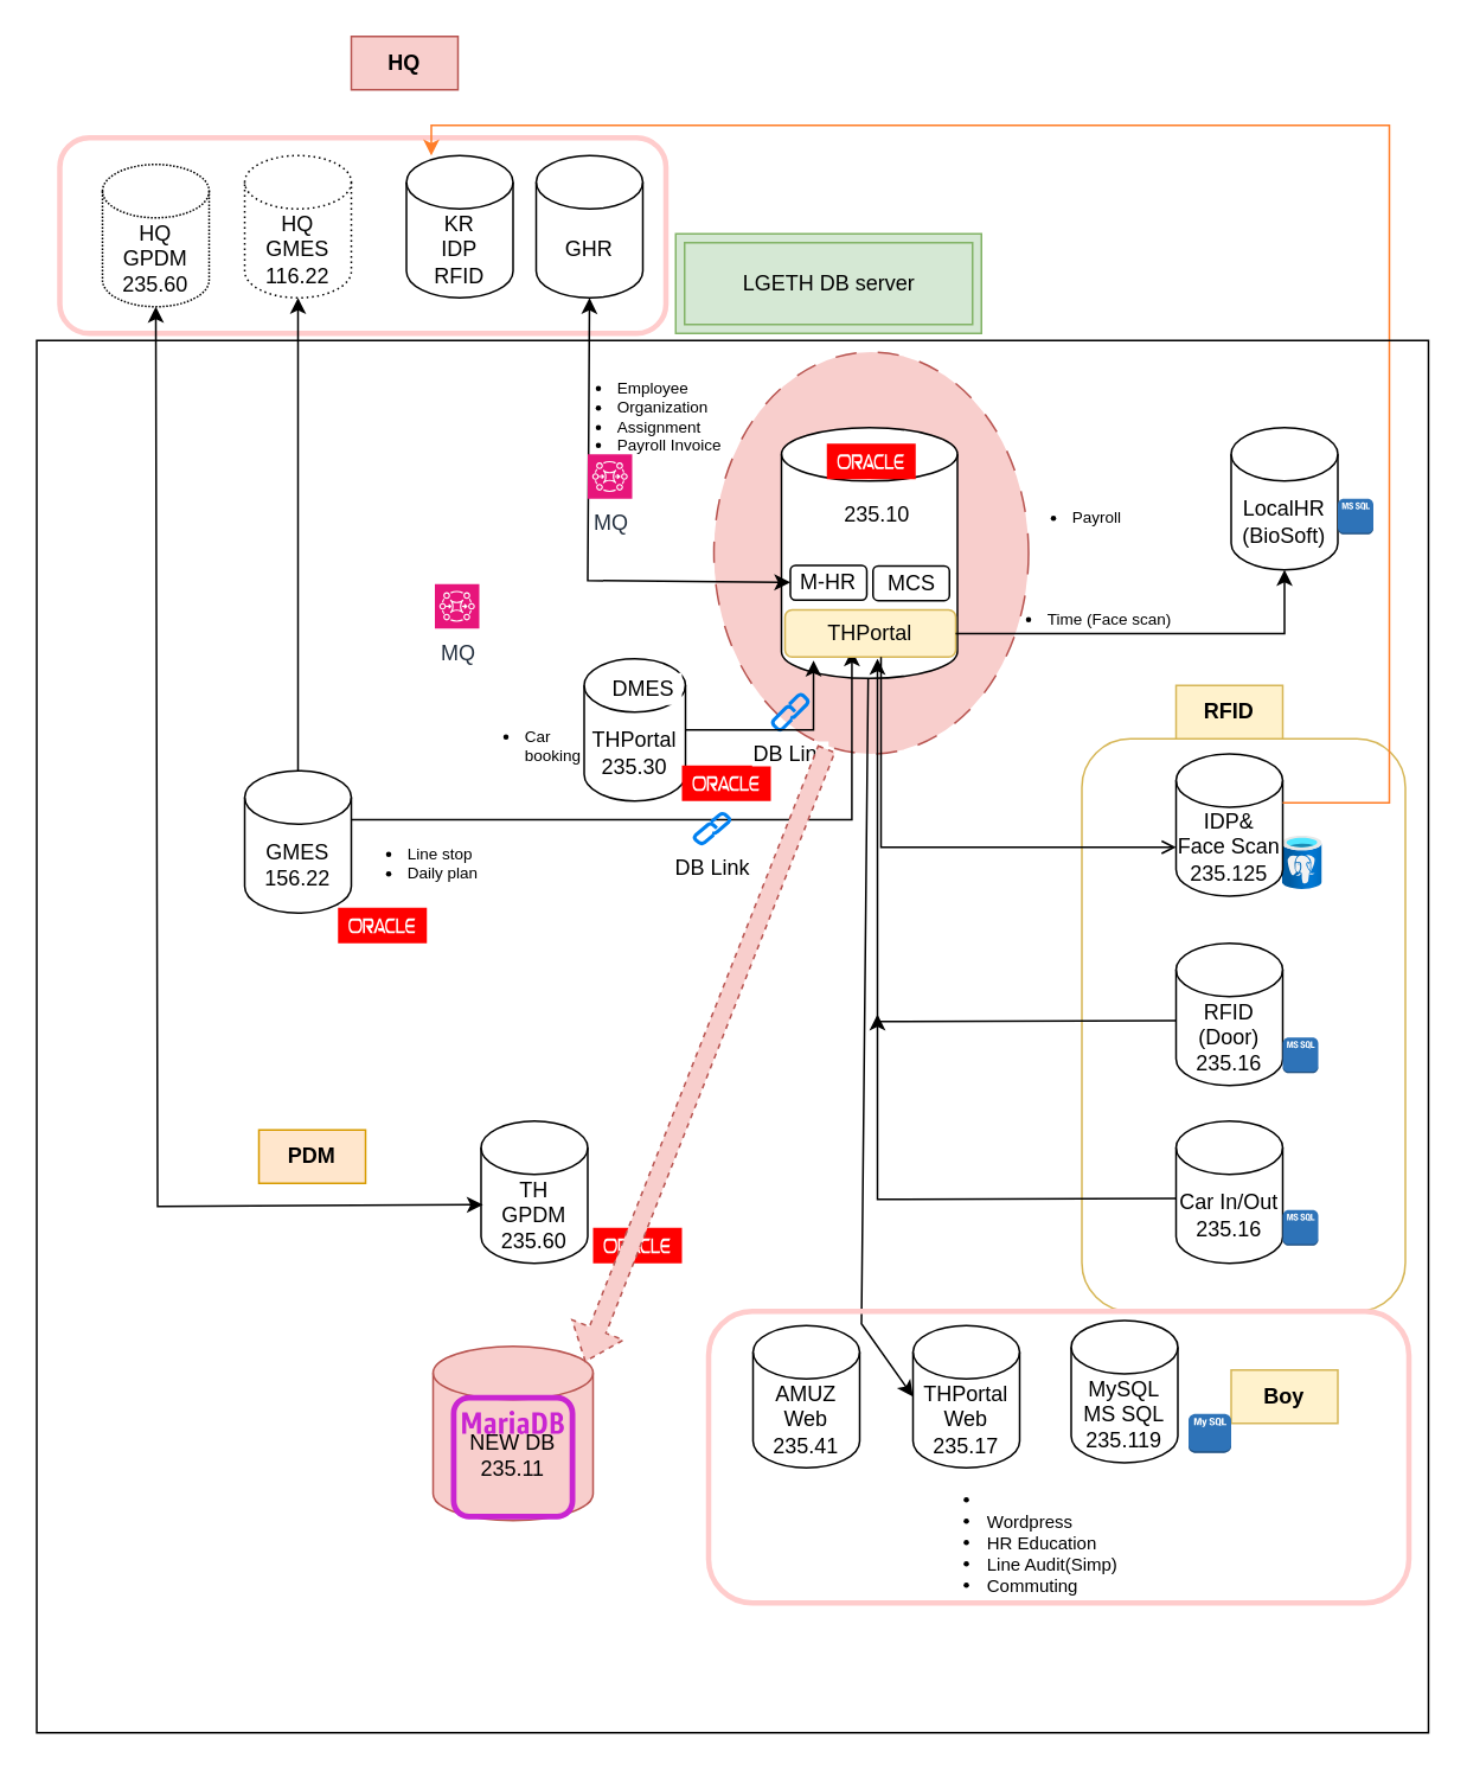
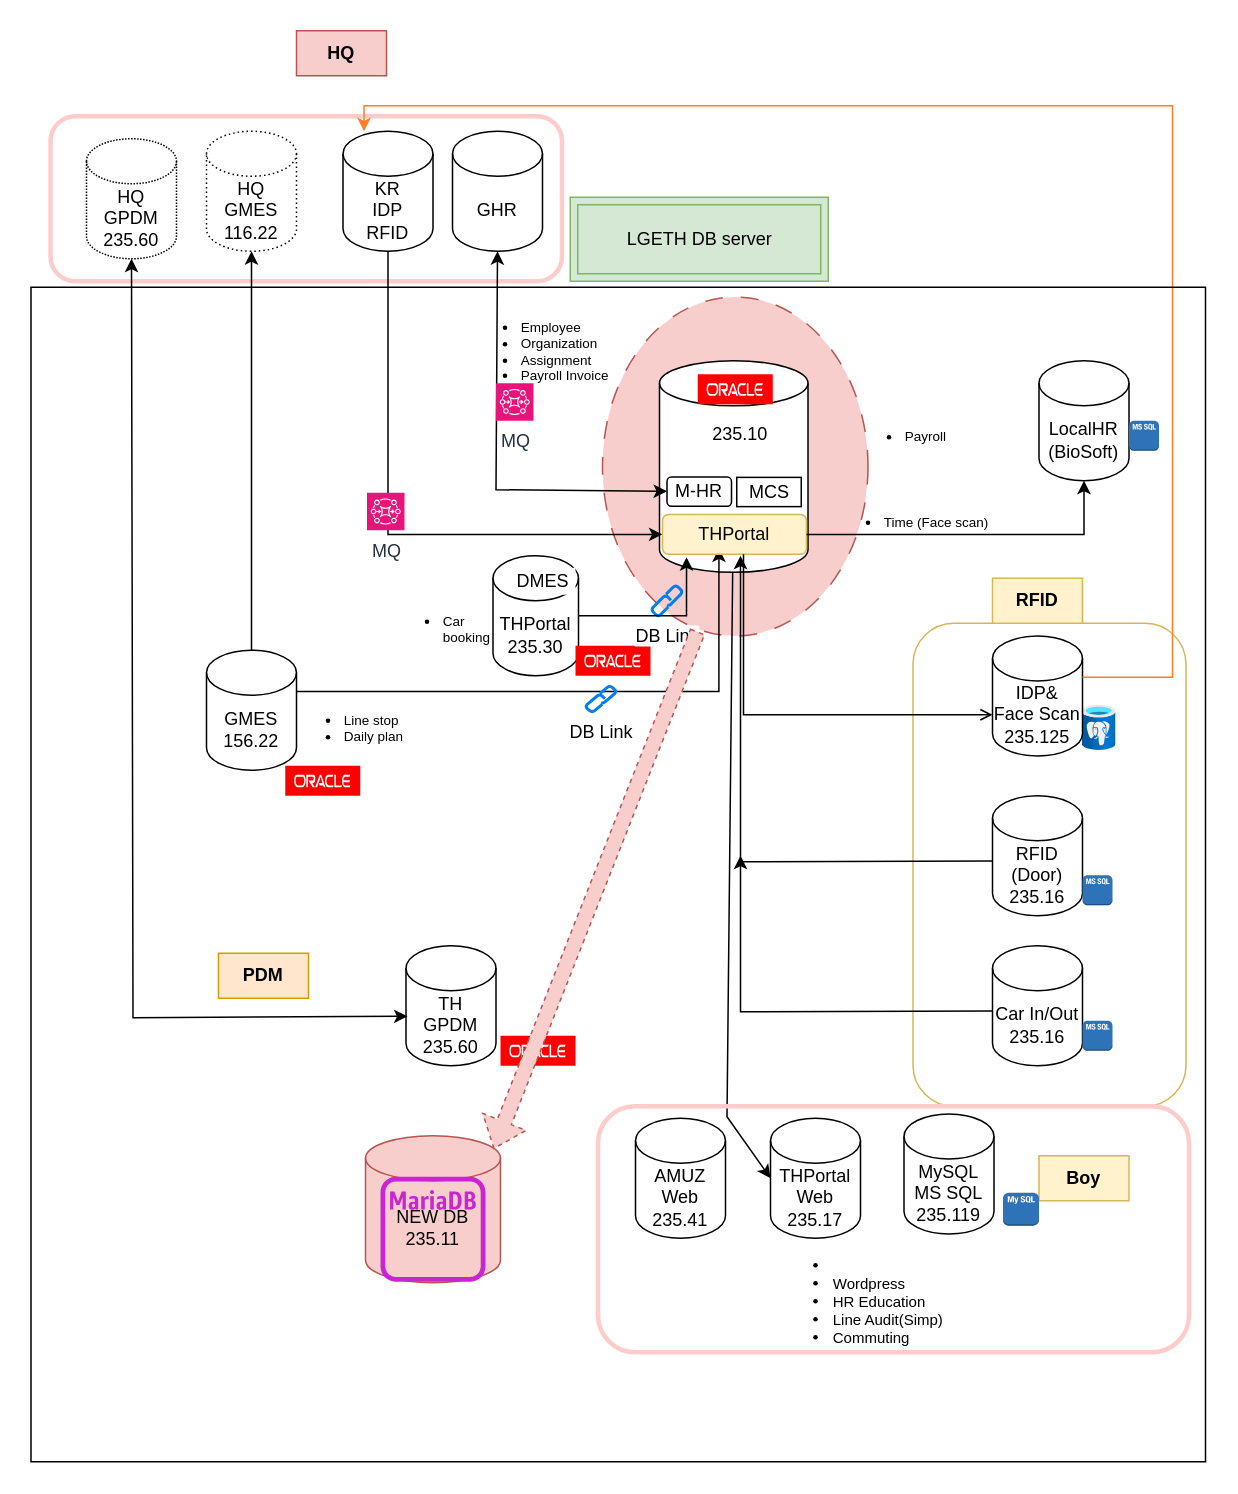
- <mxCell id="55" value="MCS" style="rounded=1;whiteSpace=wrap;html=1;" parent="1" vertex="1"><mxGeometry x="490.5" y="317.75" width="43" height="19.5" as="geometry" /></mxCell>
+ <mxCell id="55" value="MCS" style="whiteSpace=wrap;html=1;rounded=0;" parent="1" vertex="1"><mxGeometry x="490.5" y="317.75" width="43" height="19.5" as="geometry" /></mxCell>
+ <mxCell id="23" style="edgeStyle=orthogonalEdgeStyle;rounded=0;orthogonalLoop=1;jettySize=auto;html=1;exitX=0.5;exitY=1;exitDx=0;exitDy=0;exitPerimeter=0;entryX=0;entryY=0.5;entryDx=0;entryDy=0;" parent="1" source="24" target="56" edge="1"><mxGeometry relative="1" as="geometry" /></mxCell>
